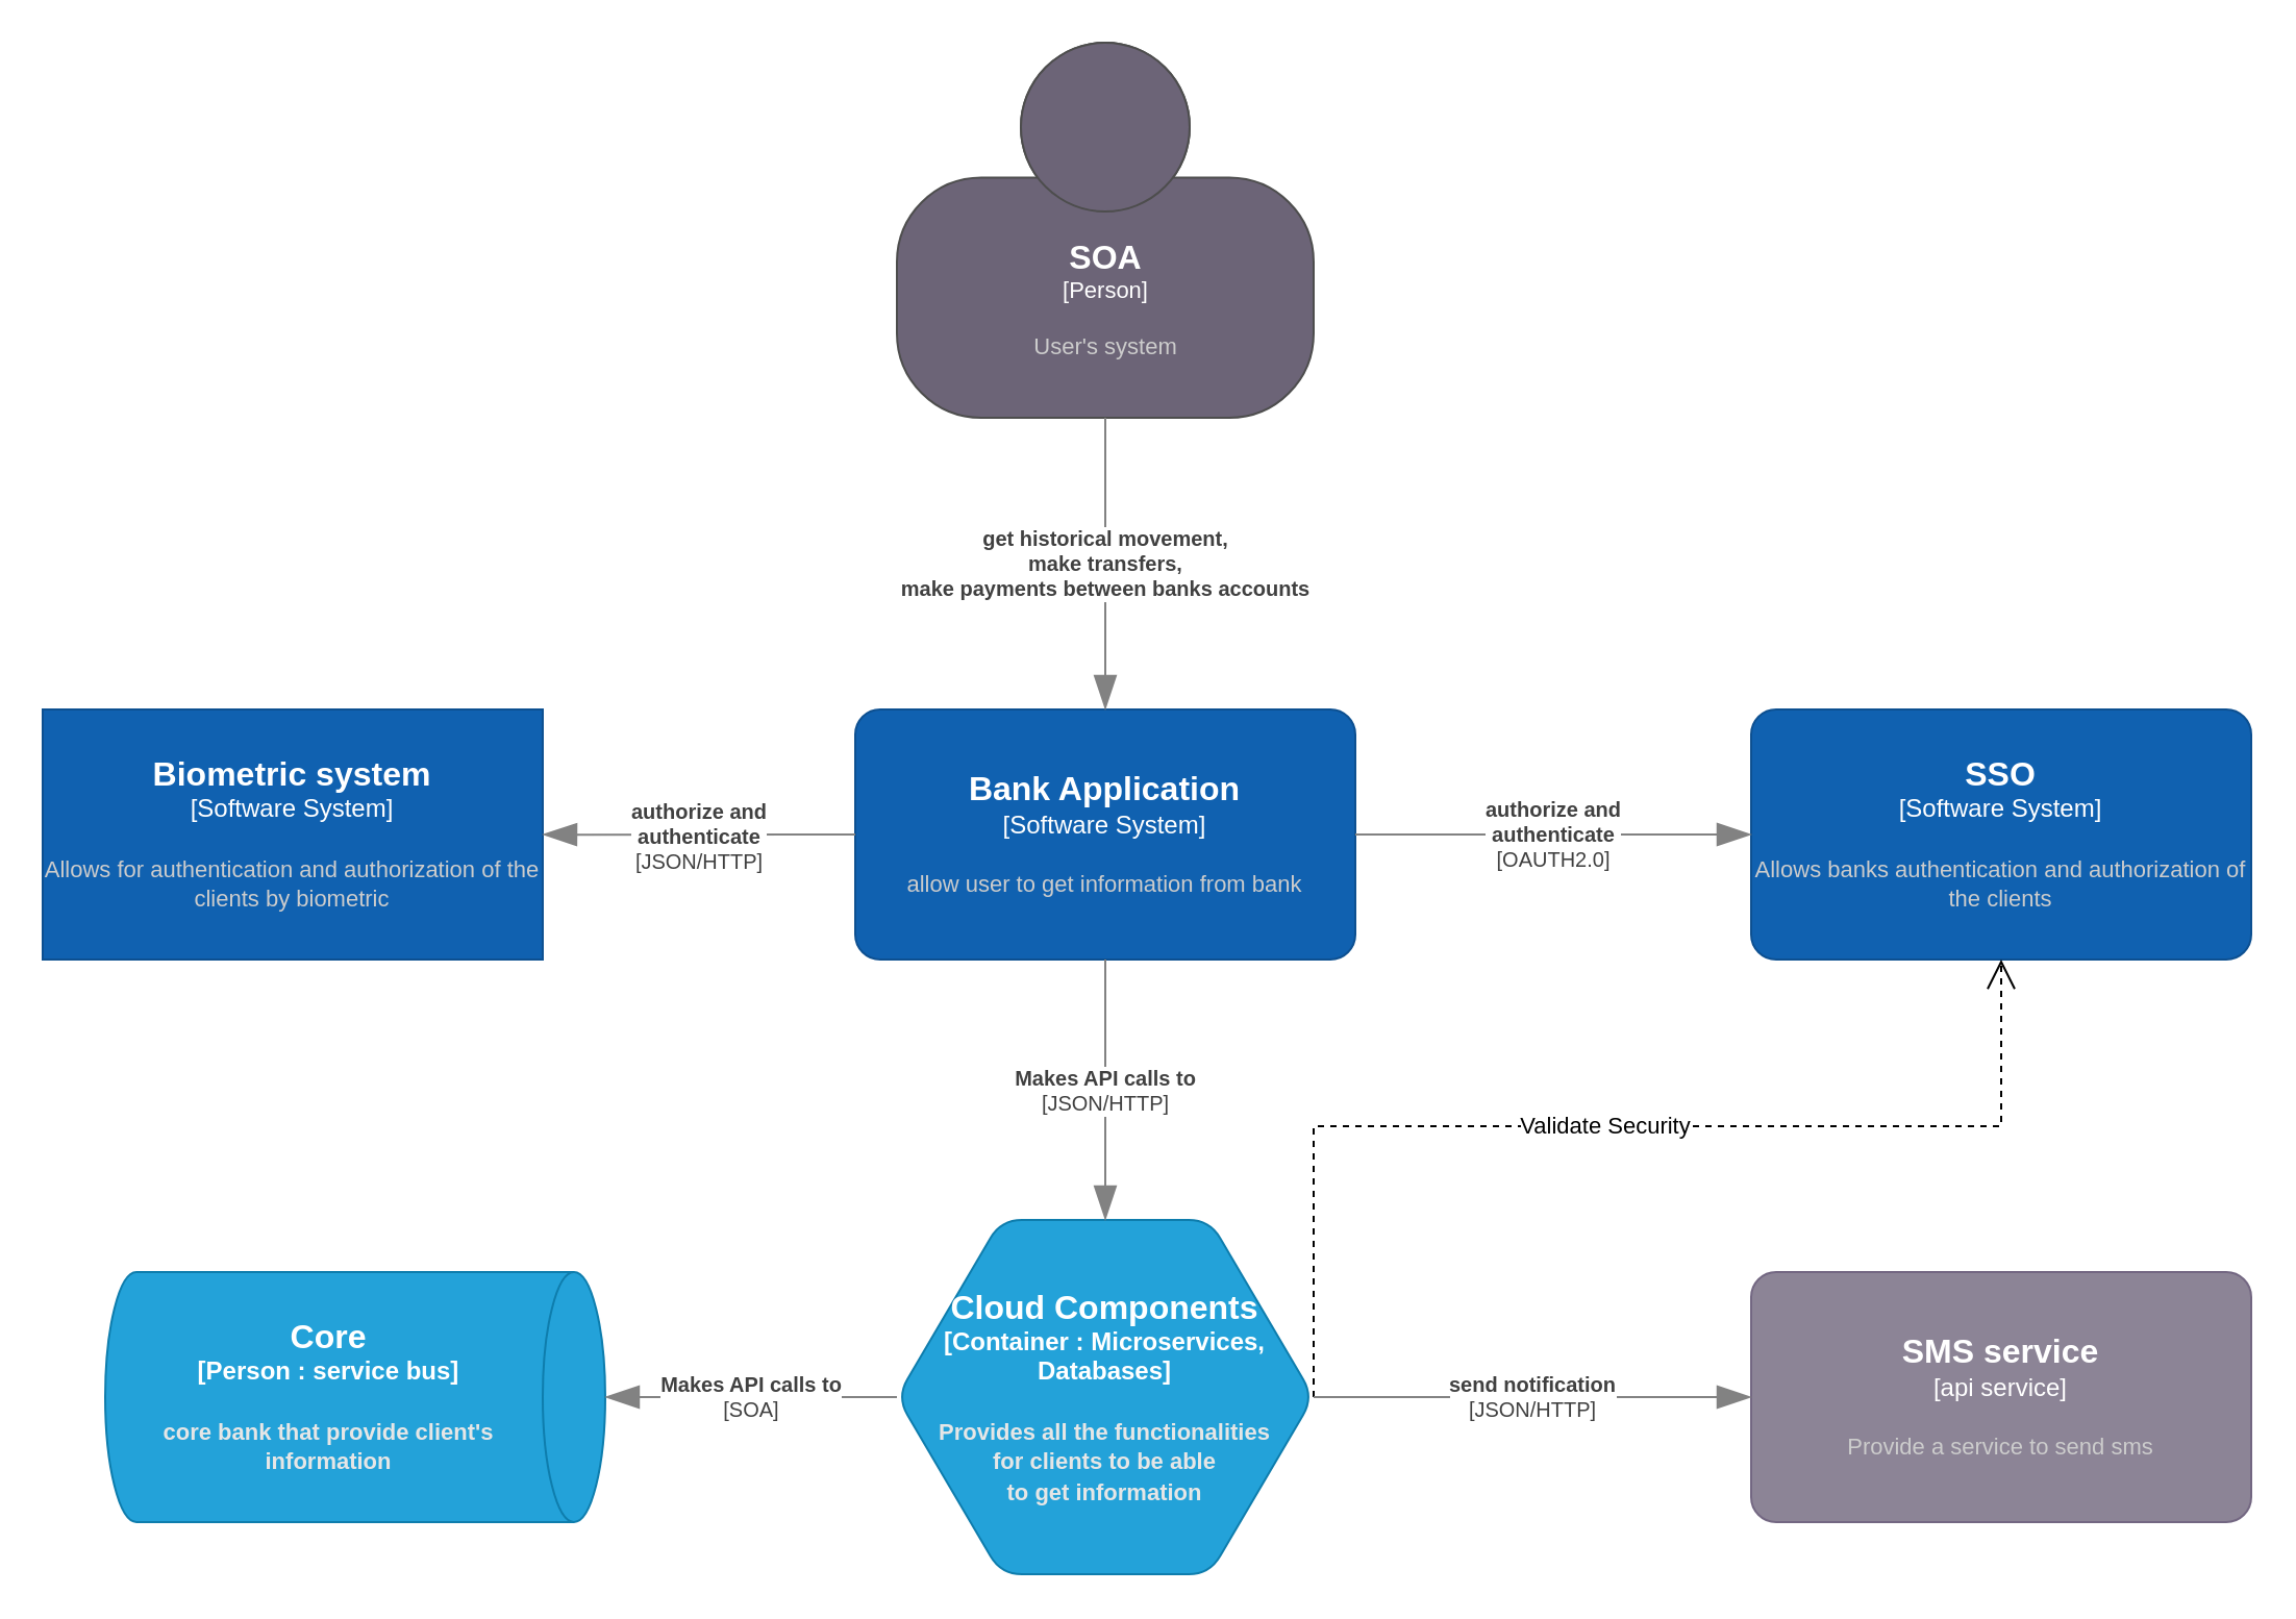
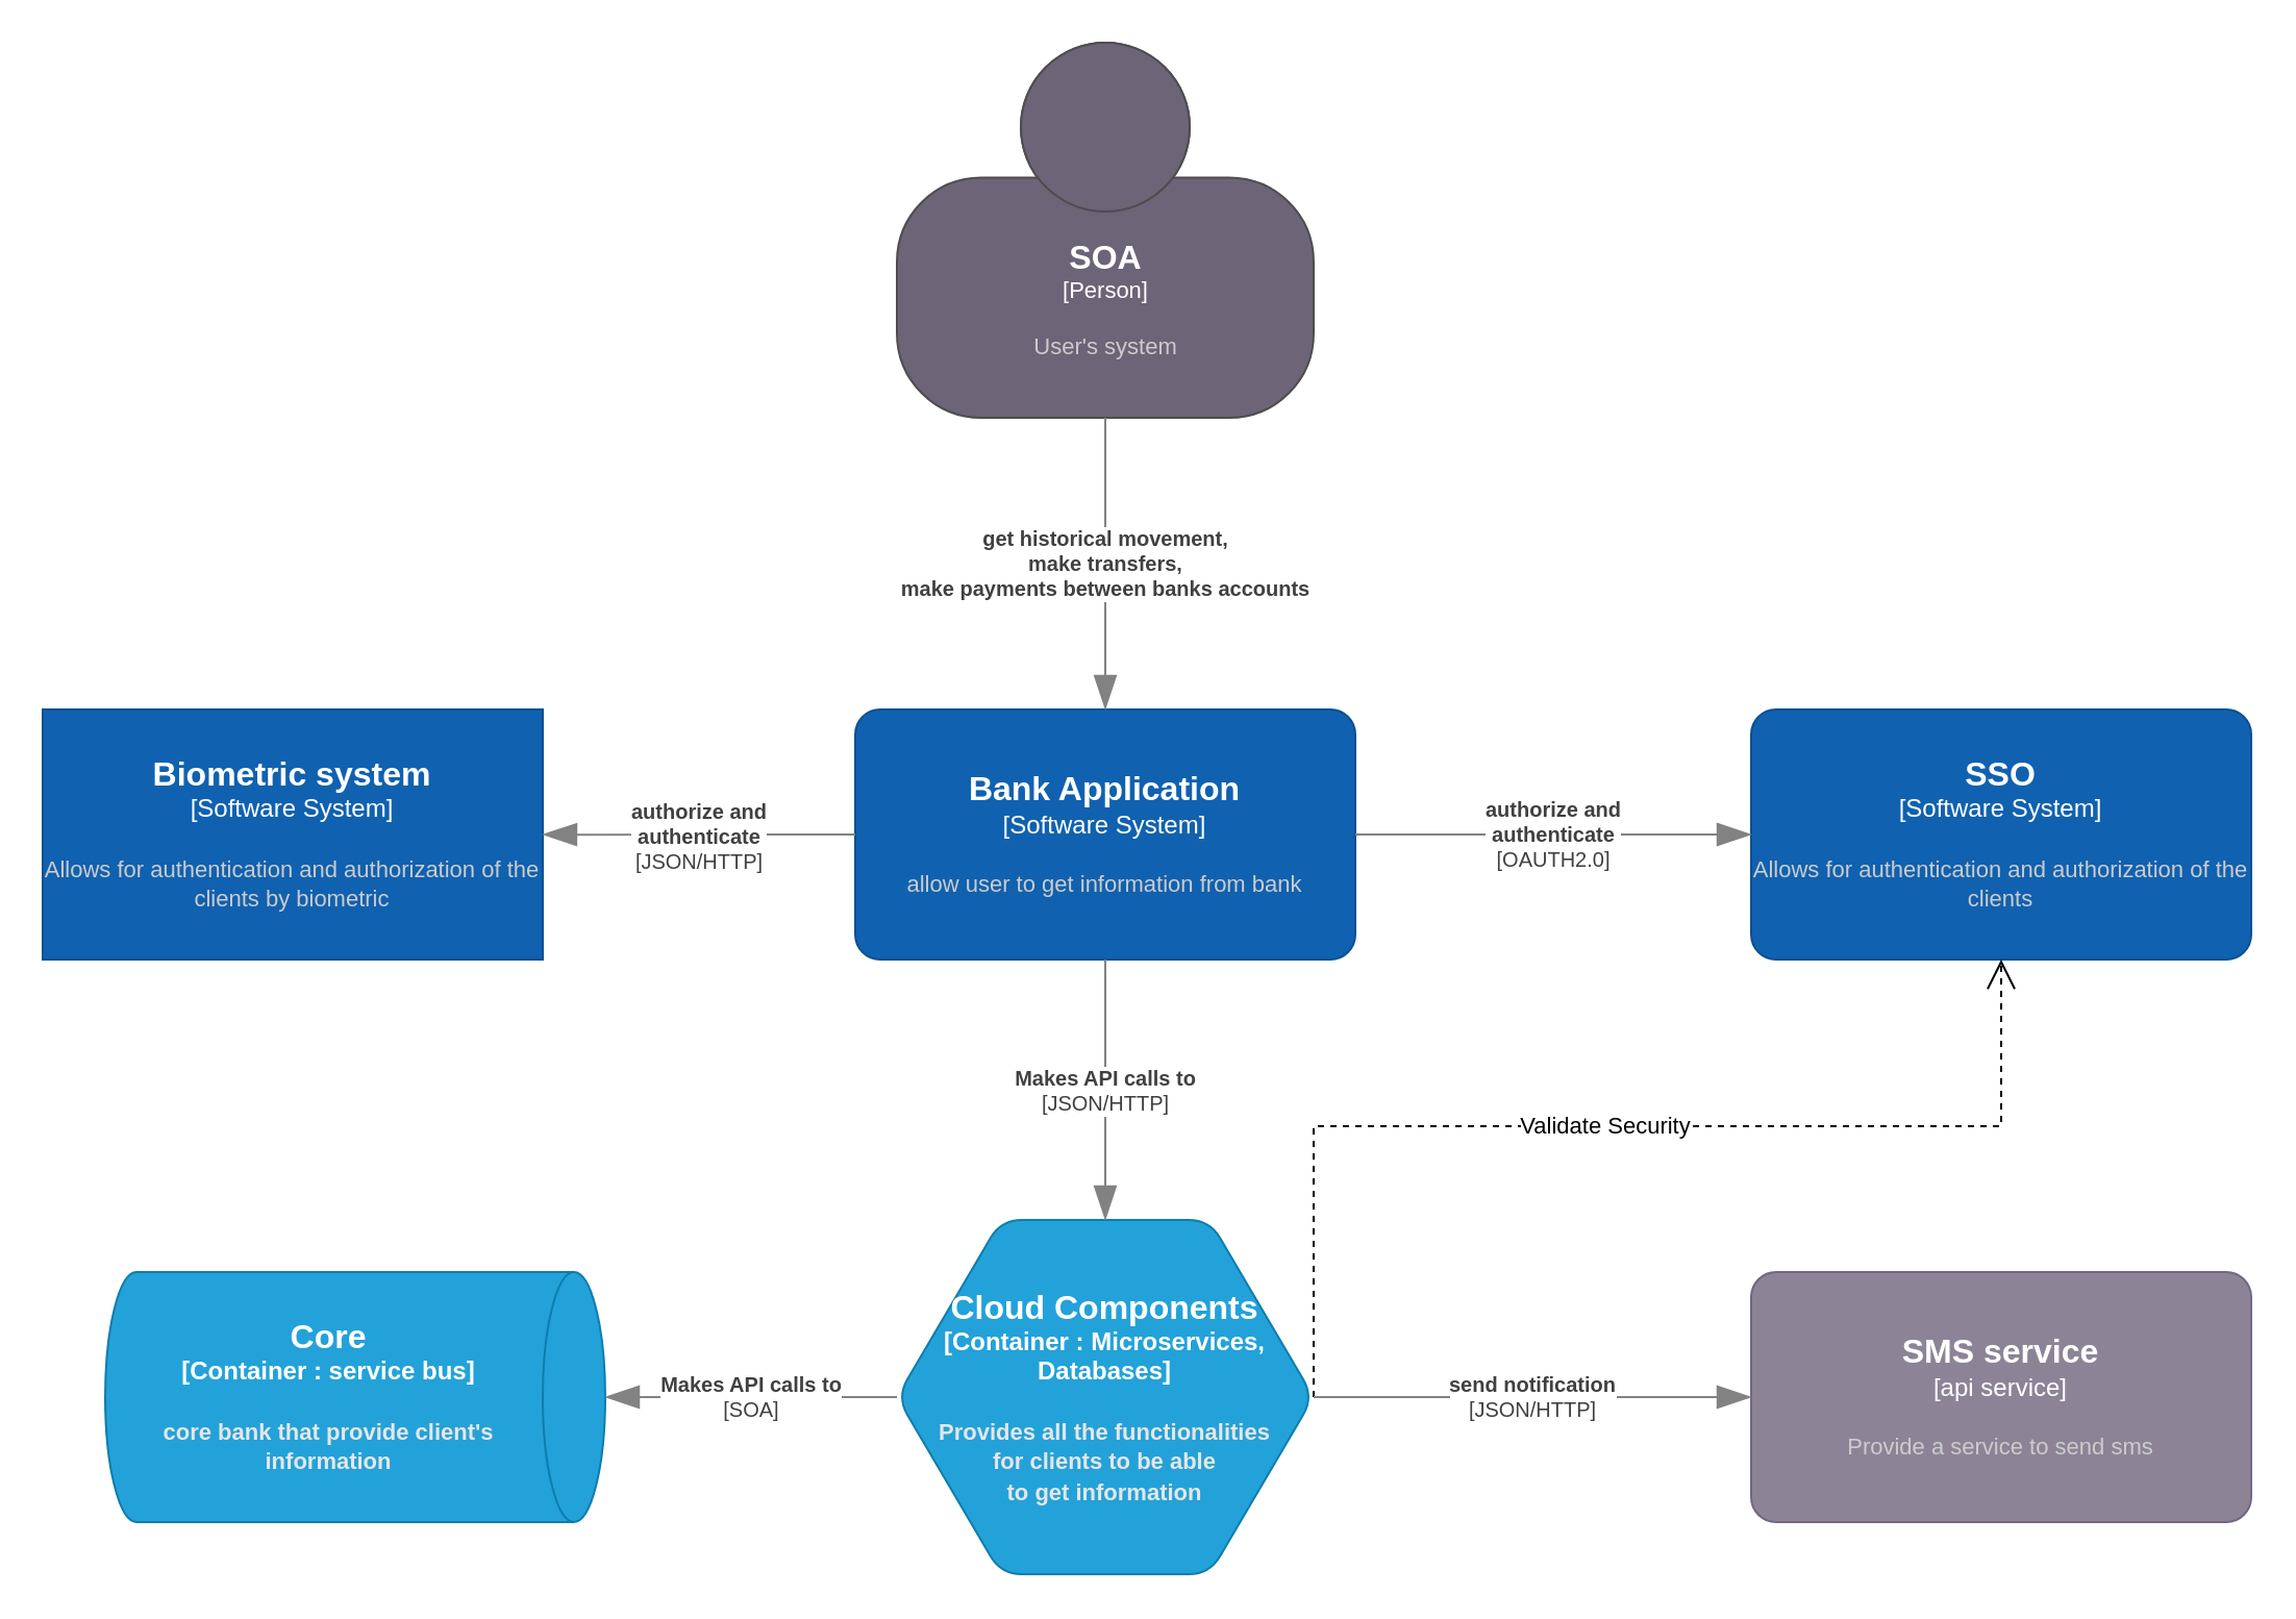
- <mxCell id="5" value="&lt;font style=&quot;font-size: 16px&quot;&gt;&lt;b&gt;SSO&lt;/b&gt;&lt;/font&gt;&lt;div&gt;[Software System]&lt;/div&gt;&lt;br&gt;&lt;div&gt;&lt;font style=&quot;font-size: 11px&quot;&gt;&lt;font color=&quot;#cccccc&quot;&gt;Allows banks authentication and authorization of the clients&lt;/font&gt;&lt;/div&gt;" style="rounded=1;whiteSpace=wrap;html=1;labelBackgroundColor=none;fillColor=#1061B0;fontColor=#ffffff;align=center;arcSize=10;strokeColor=#0D5091;metaEdit=1;resizable=0;points=[[0.25,0,0],[0.5,0,0],[0.75,0,0],[1,0.25,0],[1,0.5,0],[1,0.75,0],[0.75,1,0],[0.5,1,0],[0.25,1,0],[0,0.75,0],[0,0.5,0],[0,0.25,0]];" vertex="1" parent="1"><mxGeometry x="840" y="340" width="240" height="120" as="geometry" /></mxCell>
+ <mxCell id="5" value="&lt;font style=&quot;font-size: 16px&quot;&gt;&lt;b&gt;SSO&lt;/b&gt;&lt;/font&gt;&lt;div&gt;[Software System]&lt;/div&gt;&lt;br&gt;&lt;div&gt;&lt;font style=&quot;font-size: 11px&quot;&gt;&lt;font color=&quot;#cccccc&quot;&gt;Allows for authentication and authorization of the clients&lt;/font&gt;&lt;/div&gt;" style="rounded=1;whiteSpace=wrap;html=1;labelBackgroundColor=none;fillColor=#1061B0;fontColor=#ffffff;align=center;arcSize=10;strokeColor=#0D5091;metaEdit=1;resizable=0;points=[[0.25,0,0],[0.5,0,0],[0.75,0,0],[1,0.25,0],[1,0.5,0],[1,0.75,0],[0.75,1,0],[0.5,1,0],[0.25,1,0],[0,0.75,0],[0,0.5,0],[0,0.25,0]];" vertex="1" parent="1"><mxGeometry x="840" y="340" width="240" height="120" as="geometry" /></mxCell>
- <mxCell id="12" value="&lt;font style=&quot;font-size: 16px&quot;&gt;&lt;b&gt;Core&lt;/font&gt;&lt;div&gt;[Person :&amp;nbsp;service bus]&lt;/div&gt;&lt;br&gt;&lt;div&gt;&lt;font style=&quot;font-size: 11px&quot;&gt;&lt;font color=&quot;#E6E6E6&quot;&gt;core bank that provide client's information&lt;/font&gt;&lt;/div&gt;" style="shape=cylinder3;size=15;direction=south;whiteSpace=wrap;html=1;boundedLbl=1;rounded=0;labelBackgroundColor=none;fillColor=#23A2D9;fontSize=12;fontColor=#ffffff;align=center;strokeColor=#0E7DAD;metaEdit=1;points=[[0.5,0,0],[1,0.25,0],[1,0.5,0],[1,0.75,0],[0.5,1,0],[0,0.75,0],[0,0.5,0],[0,0.25,0]];resizable=0;" vertex="1" parent="1"><mxGeometry x="50" y="610" width="240" height="120" as="geometry" /></mxCell>
+ <mxCell id="12" value="&lt;font style=&quot;font-size: 16px&quot;&gt;&lt;b&gt;Core&lt;/font&gt;&lt;div&gt;[Container :&amp;nbsp;service bus]&lt;/div&gt;&lt;br&gt;&lt;div&gt;&lt;font style=&quot;font-size: 11px&quot;&gt;&lt;font color=&quot;#E6E6E6&quot;&gt;core bank that provide client's information&lt;/font&gt;&lt;/div&gt;" style="shape=cylinder3;size=15;direction=south;whiteSpace=wrap;html=1;boundedLbl=1;rounded=0;labelBackgroundColor=none;fillColor=#23A2D9;fontSize=12;fontColor=#ffffff;align=center;strokeColor=#0E7DAD;metaEdit=1;points=[[0.5,0,0],[1,0.25,0],[1,0.5,0],[1,0.75,0],[0.5,1,0],[0,0.75,0],[0,0.5,0],[0,0.25,0]];resizable=0;" vertex="1" parent="1"><mxGeometry x="50" y="610" width="240" height="120" as="geometry" /></mxCell>
